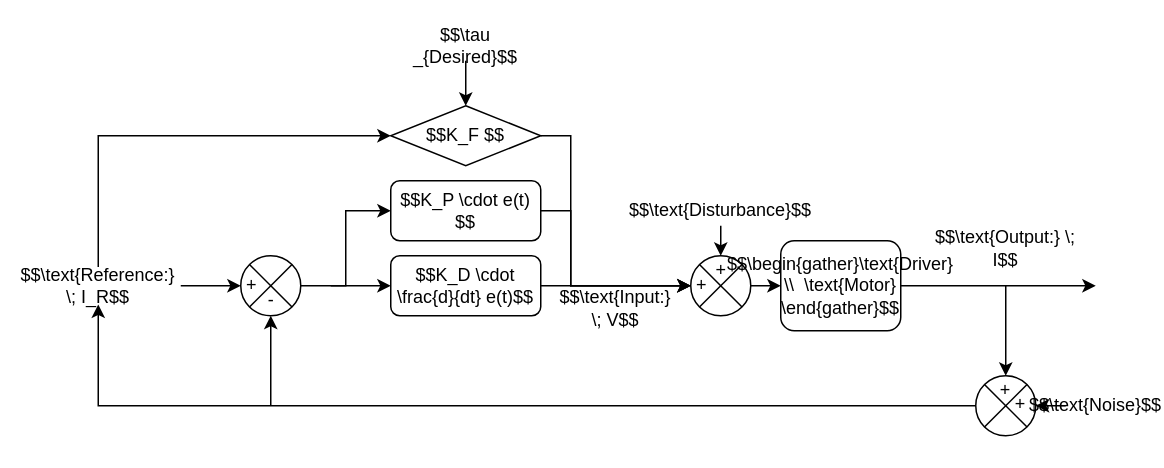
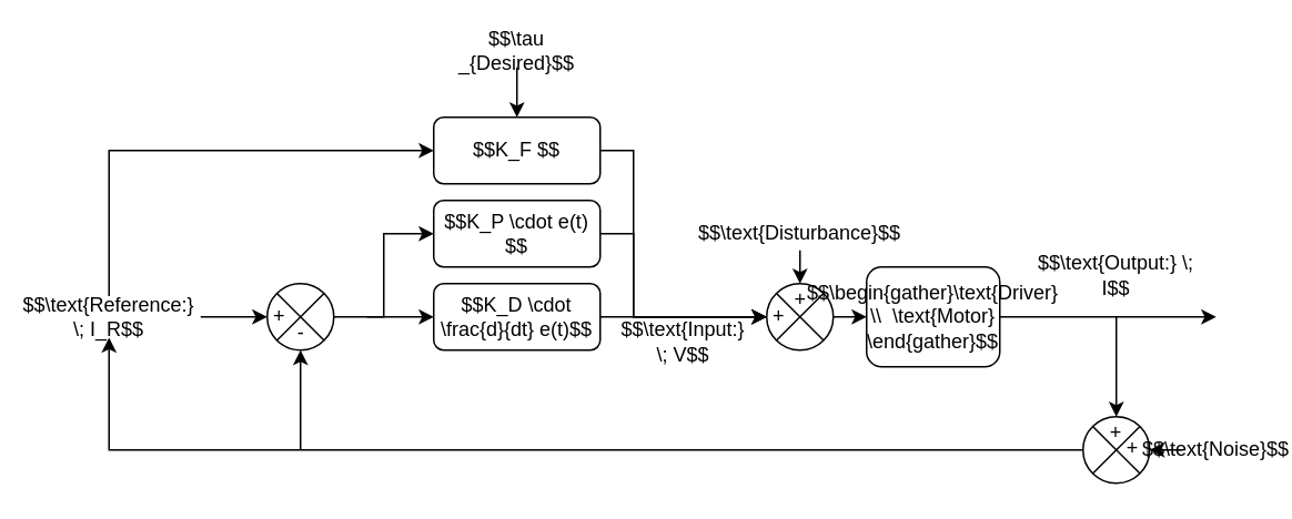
- <mxCell id="24" value="$$K_F $$" style="rhombus;whiteSpace=wrap;html=1;" vertex="1" parent="1"><mxGeometry x="260" y="70" width="100" height="40" as="geometry" /></mxCell>
+ <mxCell id="24" value="$$K_F $$" style="rounded=1;whiteSpace=wrap;html=1;" vertex="1" parent="1"><mxGeometry x="260" y="70" width="100" height="40" as="geometry" /></mxCell>
